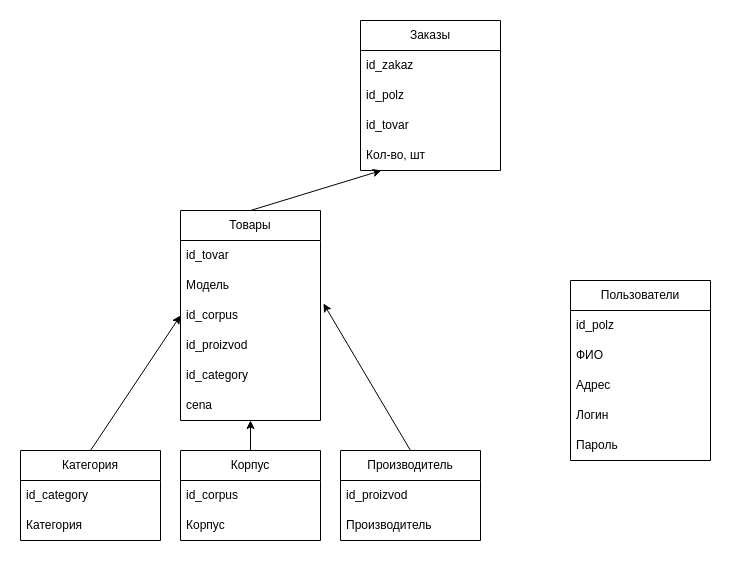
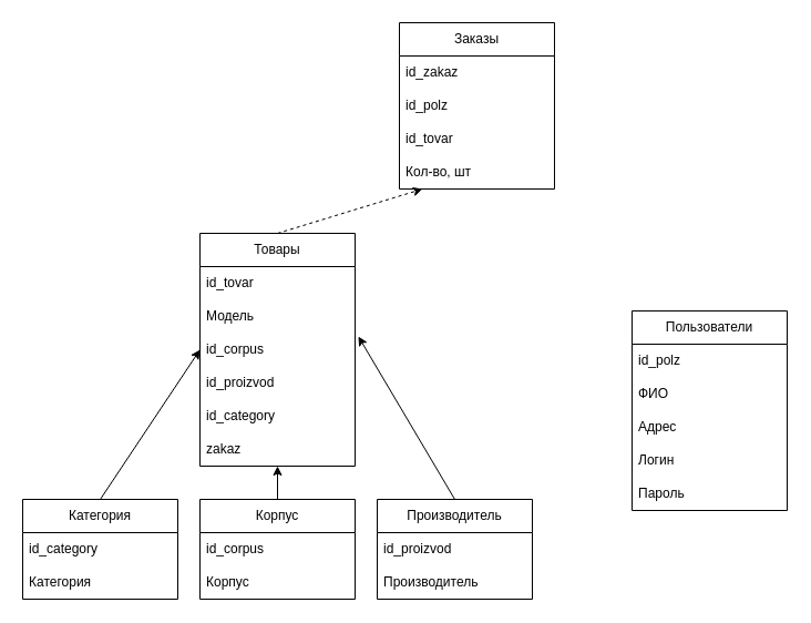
- <mxCell id="32" value="" style="endArrow=classic;html=1;rounded=0;exitX=0.5;exitY=0;exitDx=0;exitDy=0;" edge="1" parent="1" source="22" target="6"><mxGeometry width="50" height="50" relative="1" as="geometry"><mxPoint x="390" y="330" as="sourcePoint" /><mxPoint x="440" y="280" as="targetPoint" /></mxGeometry></mxCell>
+ <mxCell id="32" value="" style="endArrow=classic;html=1;rounded=0;exitX=0.5;exitY=0;exitDx=0;exitDy=0;dashed=1;" edge="1" parent="1" source="22" target="6"><mxGeometry width="50" height="50" relative="1" as="geometry"><mxPoint x="390" y="330" as="sourcePoint" /><mxPoint x="440" y="280" as="targetPoint" /></mxGeometry></mxCell>
- <mxCell id="28" value="cena" style="text;strokeColor=none;fillColor=none;align=left;verticalAlign=middle;spacingLeft=4;spacingRight=4;overflow=hidden;points=[[0,0.5],[1,0.5]];portConstraint=eastwest;rotatable=0;whiteSpace=wrap;html=1;" vertex="1" parent="22"><mxGeometry y="180" width="140" height="30" as="geometry" /></mxCell>
+ <mxCell id="28" value="zakaz" style="text;strokeColor=none;fillColor=none;align=left;verticalAlign=middle;spacingLeft=4;spacingRight=4;overflow=hidden;points=[[0,0.5],[1,0.5]];portConstraint=eastwest;rotatable=0;whiteSpace=wrap;html=1;" vertex="1" parent="22"><mxGeometry y="180" width="140" height="30" as="geometry" /></mxCell>
